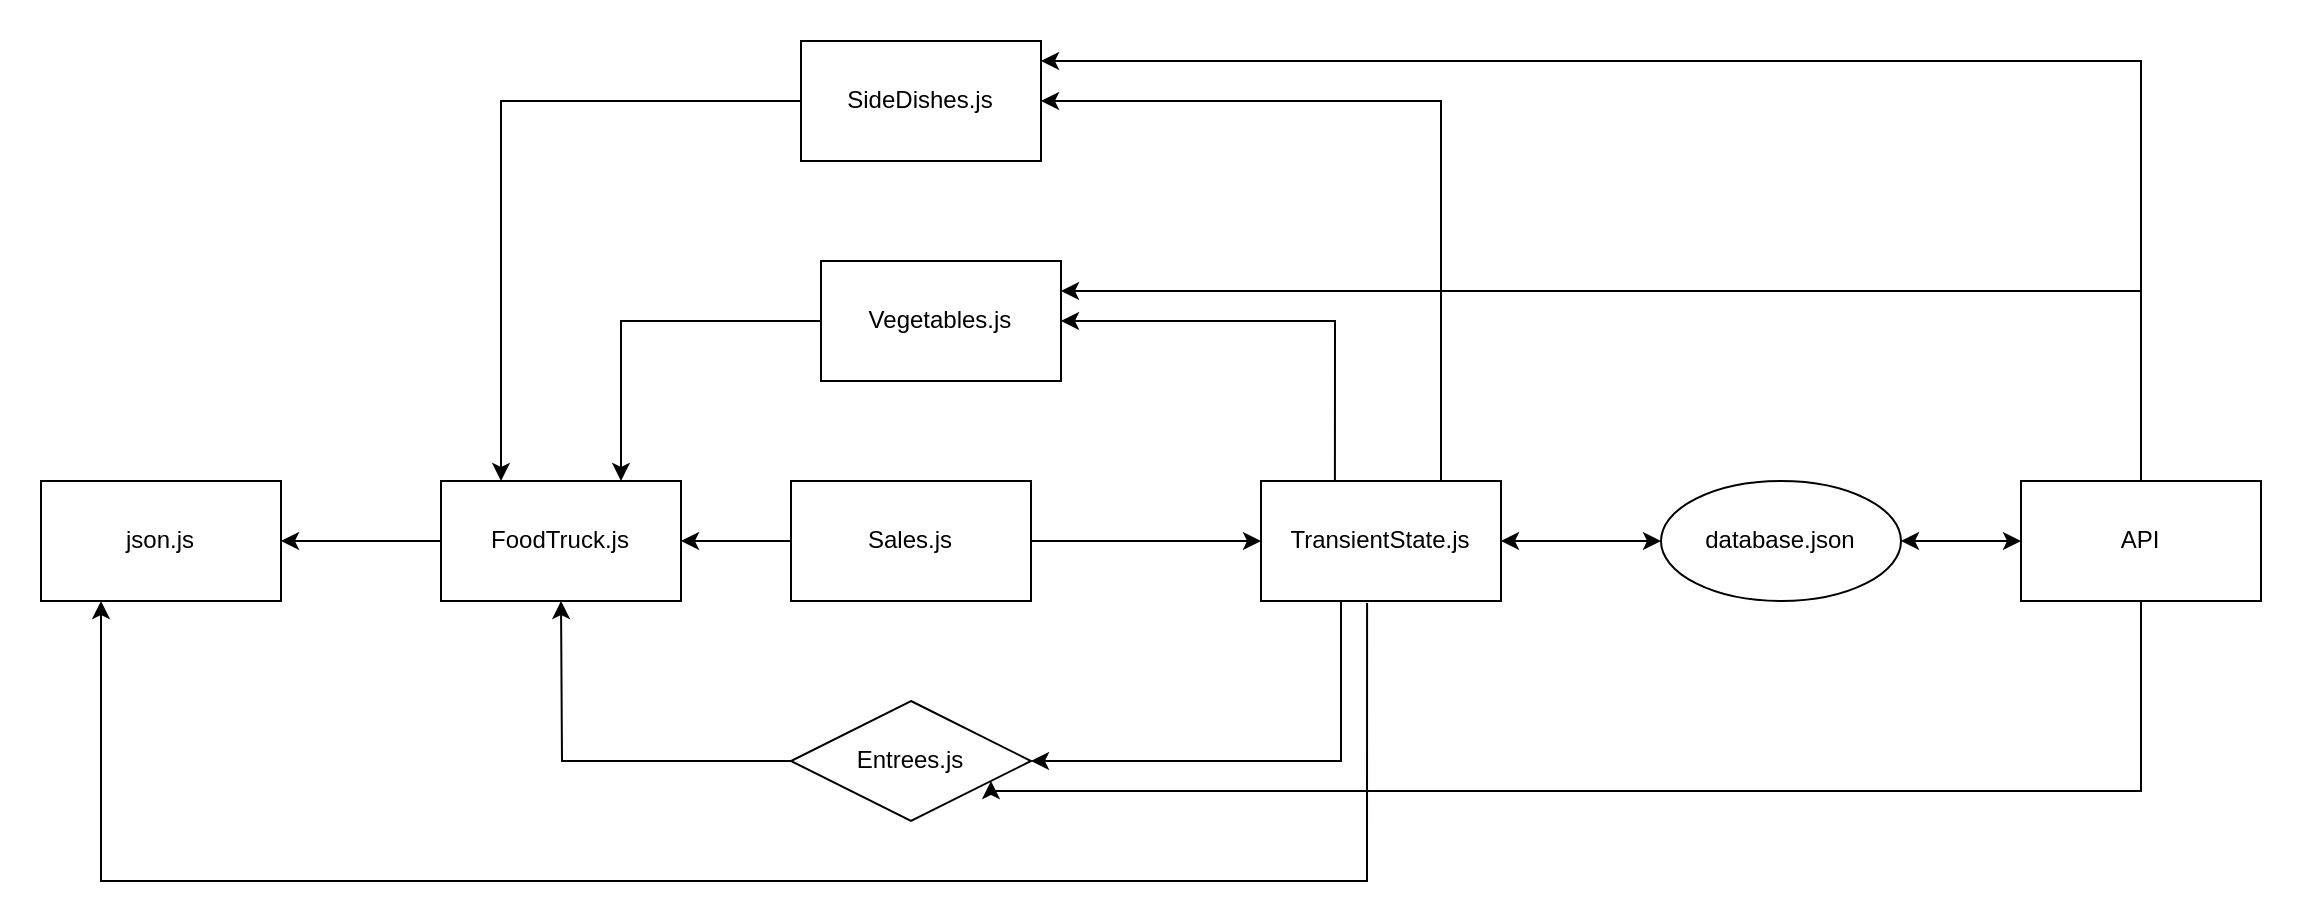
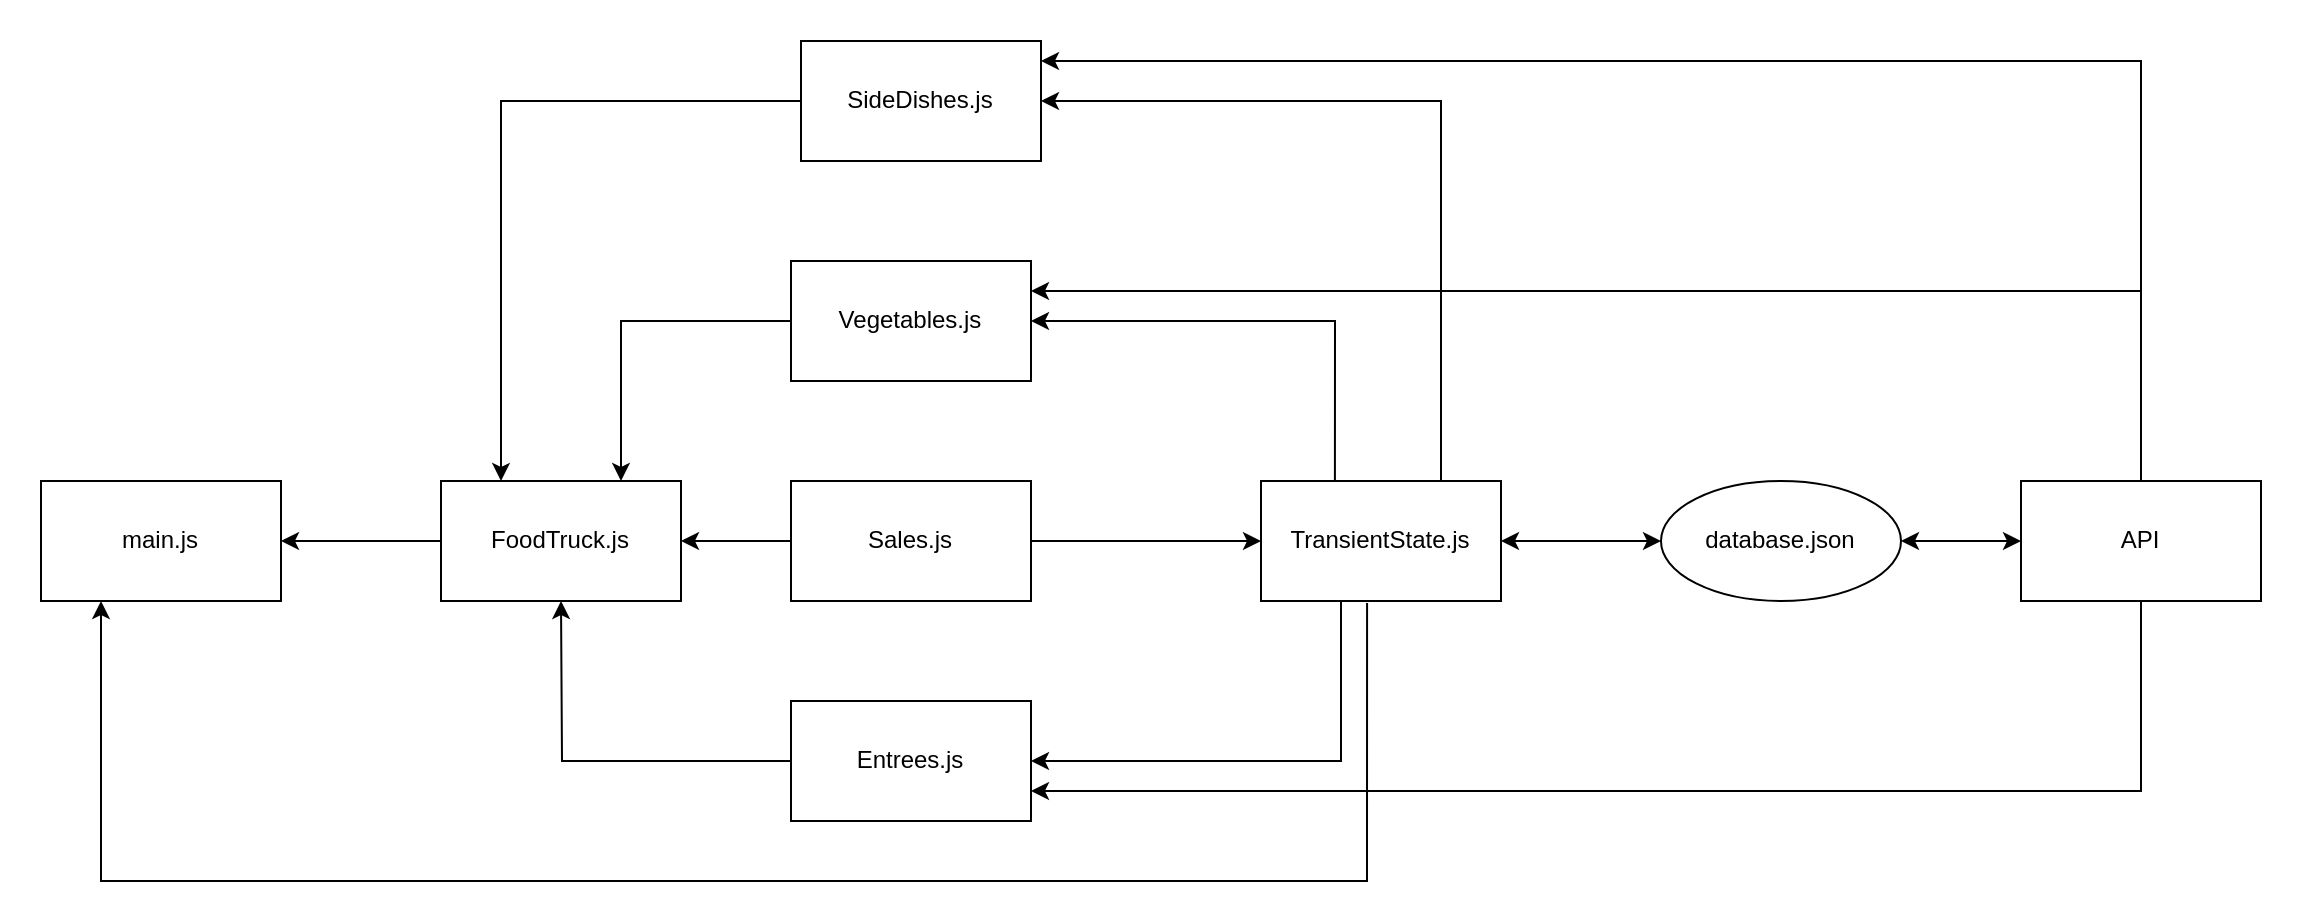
- <mxCell id="5" value="Vegetables.js" style="rounded=0;whiteSpace=wrap;html=1;" parent="1" vertex="1"><mxGeometry x="410" y="130" width="120" height="60" as="geometry" /></mxCell>
+ <mxCell id="5" value="Vegetables.js" style="rounded=0;whiteSpace=wrap;html=1;" parent="1" vertex="1"><mxGeometry x="395" y="130" width="120" height="60" as="geometry" /></mxCell>
- <mxCell id="7" value="json.js" style="rounded=0;whiteSpace=wrap;html=1;" parent="1" vertex="1"><mxGeometry x="20" y="240" width="120" height="60" as="geometry" /></mxCell>
+ <mxCell id="7" value="main.js" style="rounded=0;whiteSpace=wrap;html=1;" parent="1" vertex="1"><mxGeometry x="20" y="240" width="120" height="60" as="geometry" /></mxCell>
- <mxCell id="6" value="Entrees.js" style="rhombus;whiteSpace=wrap;html=1;" parent="1" vertex="1"><mxGeometry x="395" y="350" width="120" height="60" as="geometry" /></mxCell>
+ <mxCell id="6" value="Entrees.js" style="rounded=0;whiteSpace=wrap;html=1;" parent="1" vertex="1"><mxGeometry x="395" y="350" width="120" height="60" as="geometry" /></mxCell>
